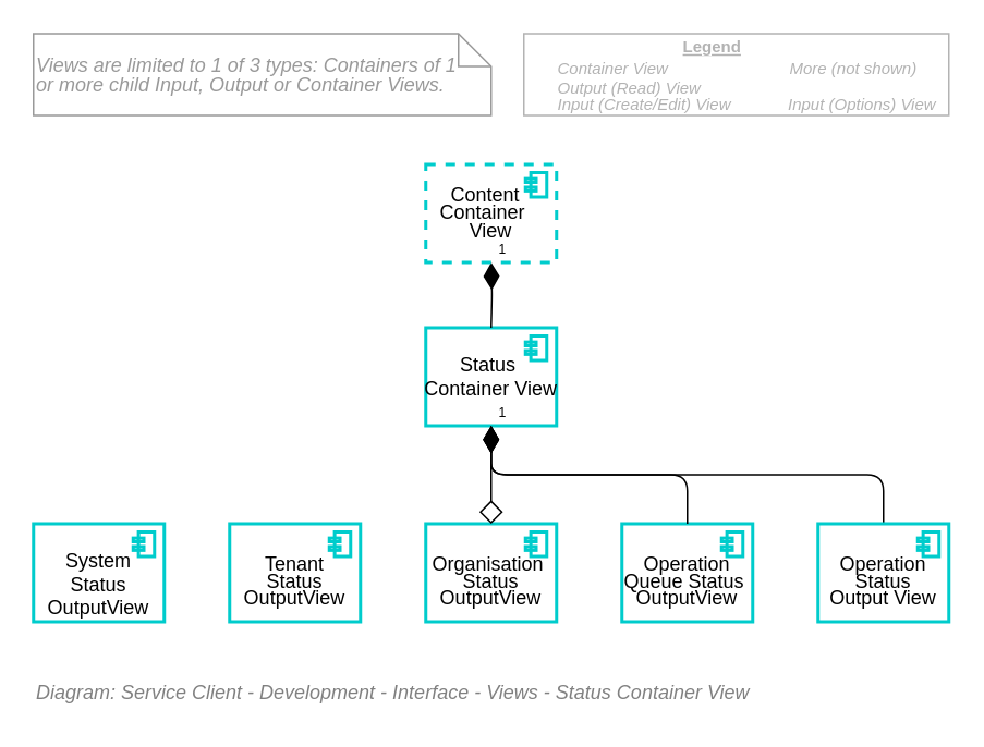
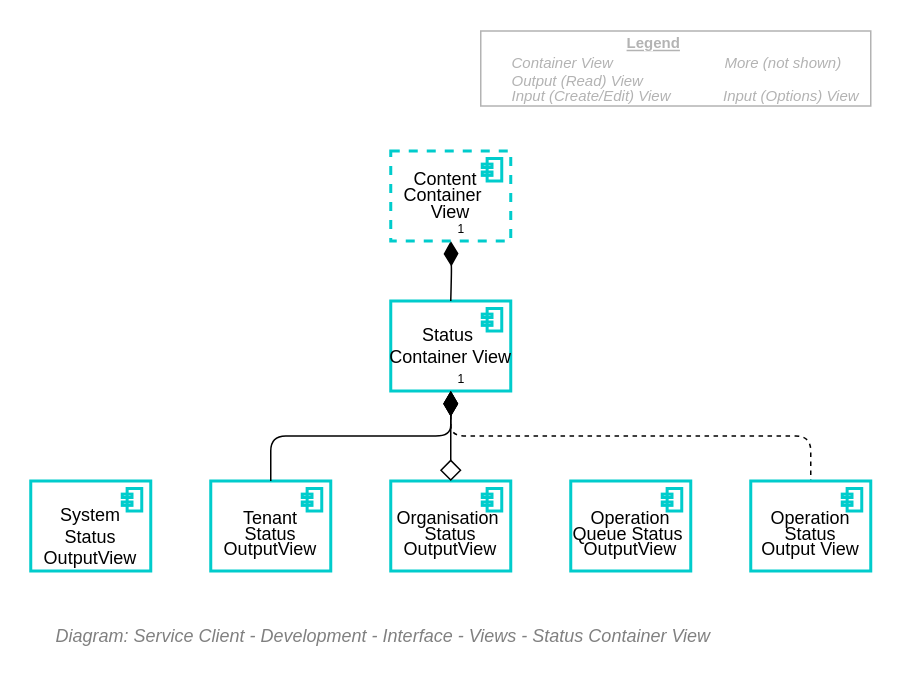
- <mxCell id="32" value="&lt;p style=&quot;line-height: 100%&quot;&gt;Views are limited to 1 of 3 types: Containers of 1 or more child Input, Output or Container Views.&lt;/p&gt;" style="shape=note;size=20;whiteSpace=wrap;html=1;strokeWidth=1;fillColor=none;fontSize=12;align=left;fontStyle=2;strokeColor=#999999;fontColor=#999999;spacingRight=8;verticalAlign=middle;" vertex="1" parent="31"><mxGeometry width="280" height="50" as="geometry" /></mxCell>
+ <mxCell id="6" value="1" style="endArrow=none;html=1;endSize=12;startArrow=diamondThin;startSize=14;startFill=1;edgeStyle=orthogonalEdgeStyle;align=left;verticalAlign=bottom;fontSize=8;exitX=0.5;exitY=1;exitDx=0;exitDy=0;exitPerimeter=0;entryX=0.5;entryY=0;entryDx=0;entryDy=0;entryPerimeter=0;endFill=0;" edge="1" parent="1" source="3" target="5"><mxGeometry x="-1" y="3" relative="1" as="geometry"><mxPoint x="260" y="340" as="sourcePoint" /><mxPoint x="420" y="340" as="targetPoint" /><Array as="points"><mxPoint x="300" y="290" /><mxPoint x="180" y="290" /></Array></mxGeometry></mxCell>
- <mxCell id="9" value="1" style="endArrow=none;html=1;endSize=12;startArrow=diamondThin;startSize=14;startFill=1;edgeStyle=orthogonalEdgeStyle;align=left;verticalAlign=bottom;fontSize=8;exitX=0.5;exitY=1;exitDx=0;exitDy=0;exitPerimeter=0;entryX=0.5;entryY=0;entryDx=0;entryDy=0;entryPerimeter=0;endFill=0;" edge="1" parent="1" source="3" target="11"><mxGeometry x="-1" y="3" relative="1" as="geometry"><mxPoint x="350" y="440" as="sourcePoint" /><mxPoint x="510" y="440" as="targetPoint" /><Array as="points"><mxPoint x="300" y="290" /><mxPoint x="540" y="290" /></Array></mxGeometry></mxCell>
+ <mxCell id="9" value="1" style="endArrow=none;html=1;endSize=12;startArrow=diamondThin;startSize=14;startFill=1;edgeStyle=orthogonalEdgeStyle;align=left;verticalAlign=bottom;fontSize=8;exitX=0.5;exitY=1;exitDx=0;exitDy=0;exitPerimeter=0;entryX=0.5;entryY=0;entryDx=0;entryDy=0;entryPerimeter=0;endFill=0;dashed=1;" edge="1" parent="1" source="3" target="11"><mxGeometry x="-1" y="3" relative="1" as="geometry"><mxPoint x="350" y="440" as="sourcePoint" /><mxPoint x="510" y="440" as="targetPoint" /><Array as="points"><mxPoint x="300" y="290" /><mxPoint x="540" y="290" /></Array></mxGeometry></mxCell>
- <mxCell id="8" value="1" style="endArrow=none;html=1;endSize=12;startArrow=diamondThin;startSize=14;startFill=1;edgeStyle=orthogonalEdgeStyle;align=left;verticalAlign=bottom;fontSize=8;exitX=0.5;exitY=1;exitDx=0;exitDy=0;exitPerimeter=0;entryX=0.5;entryY=0;entryDx=0;entryDy=0;entryPerimeter=0;endFill=0;" edge="1" parent="1" source="3" target="7"><mxGeometry x="-1" y="3" relative="1" as="geometry"><mxPoint x="215" y="290" as="sourcePoint" /><mxPoint x="160" y="330" as="targetPoint" /><Array as="points"><mxPoint x="300" y="290" /><mxPoint x="420" y="290" /></Array></mxGeometry></mxCell>
- <mxCell id="38" value="&lt;font style=&quot;font-size: 12px&quot;&gt;Diagram: Service Client - Development - Interface - Views -&amp;nbsp;&lt;/font&gt;Status Container View" style="text;strokeColor=none;fillColor=none;html=1;fontSize=12;fontStyle=2;verticalAlign=middle;align=left;shadow=0;glass=0;comic=0;opacity=30;fontColor=#808080;" vertex="1" parent="1"><mxGeometry x="20" y="414.1" width="560" height="20" as="geometry" /></mxCell>
+ <mxCell id="38" value="&lt;font style=&quot;font-size: 12px&quot;&gt;Diagram: Service Client - Development - Interface - Views -&amp;nbsp;&lt;/font&gt;Status Container View" style="text;strokeColor=none;fillColor=none;html=1;fontSize=12;fontStyle=2;verticalAlign=middle;align=left;shadow=0;glass=0;comic=0;opacity=30;fontColor=#808080;" vertex="1" parent="1"><mxGeometry x="35" y="414.1" width="560" height="20" as="geometry" /></mxCell>
